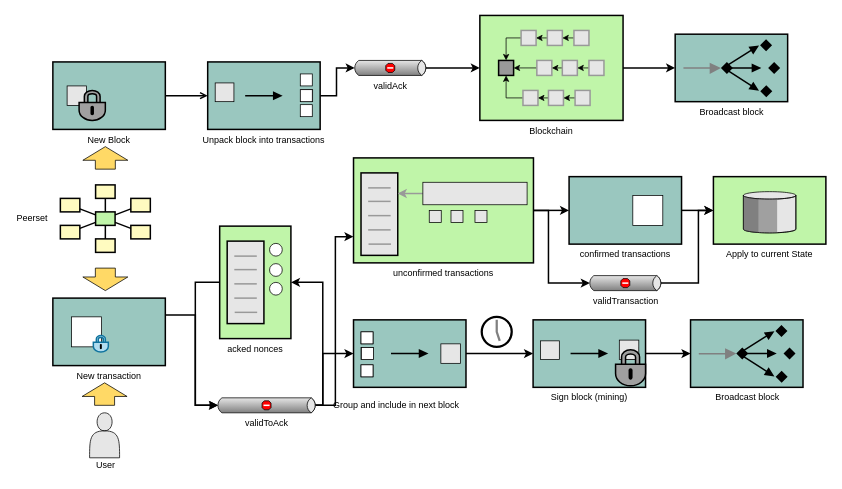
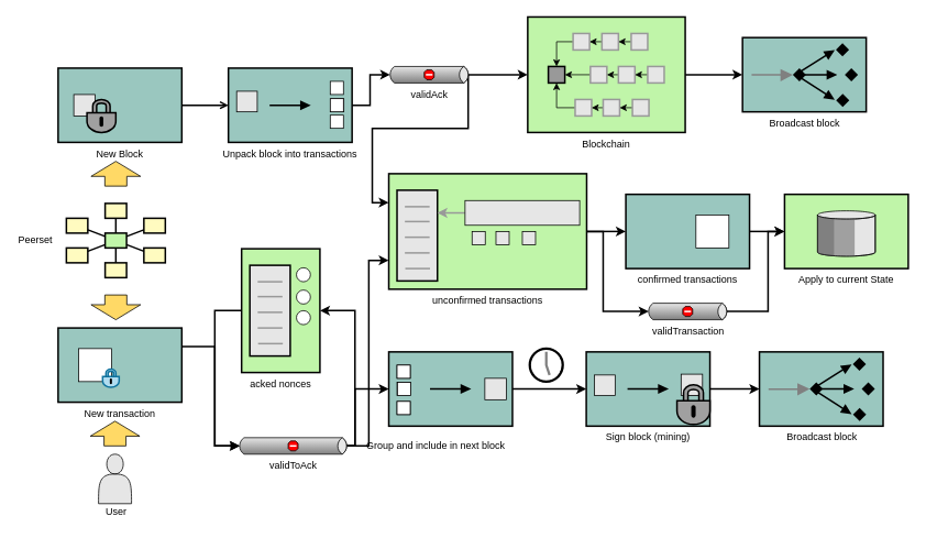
+ <mxCell id="105" style="edgeStyle=orthogonalEdgeStyle;rounded=0;orthogonalLoop=1;jettySize=auto;html=1;exitX=1;exitY=0.5;exitDx=-2.7;exitDy=0;exitPerimeter=0;entryX=0;entryY=0.25;entryDx=0;entryDy=0;strokeColor=#000000;strokeWidth=2;fontSize=12;" edge="1" parent="1" source="106" target="40"><mxGeometry relative="1" as="geometry"><Array as="points"><mxPoint x="568" y="155" /><mxPoint x="451" y="155" /><mxPoint x="451" y="245" /></Array></mxGeometry></mxCell>
